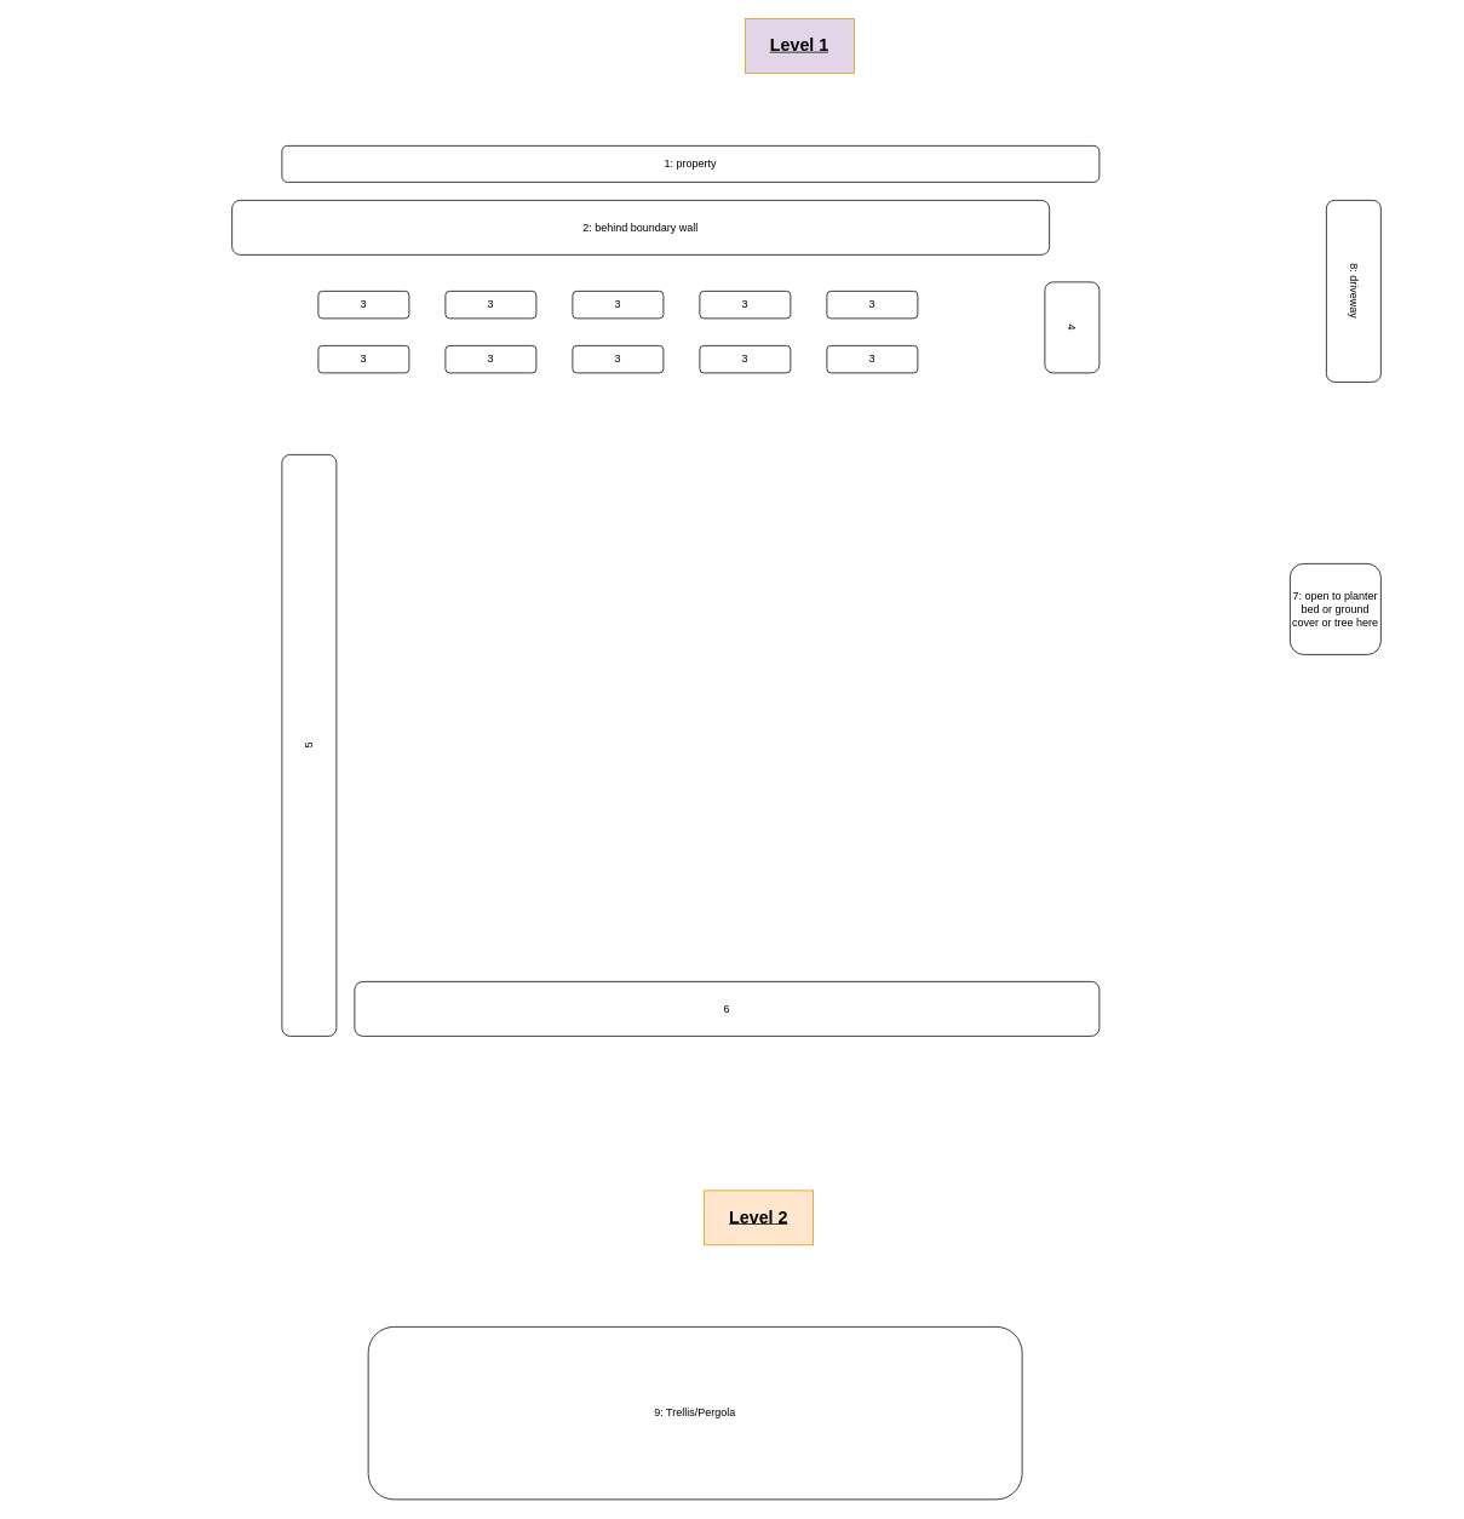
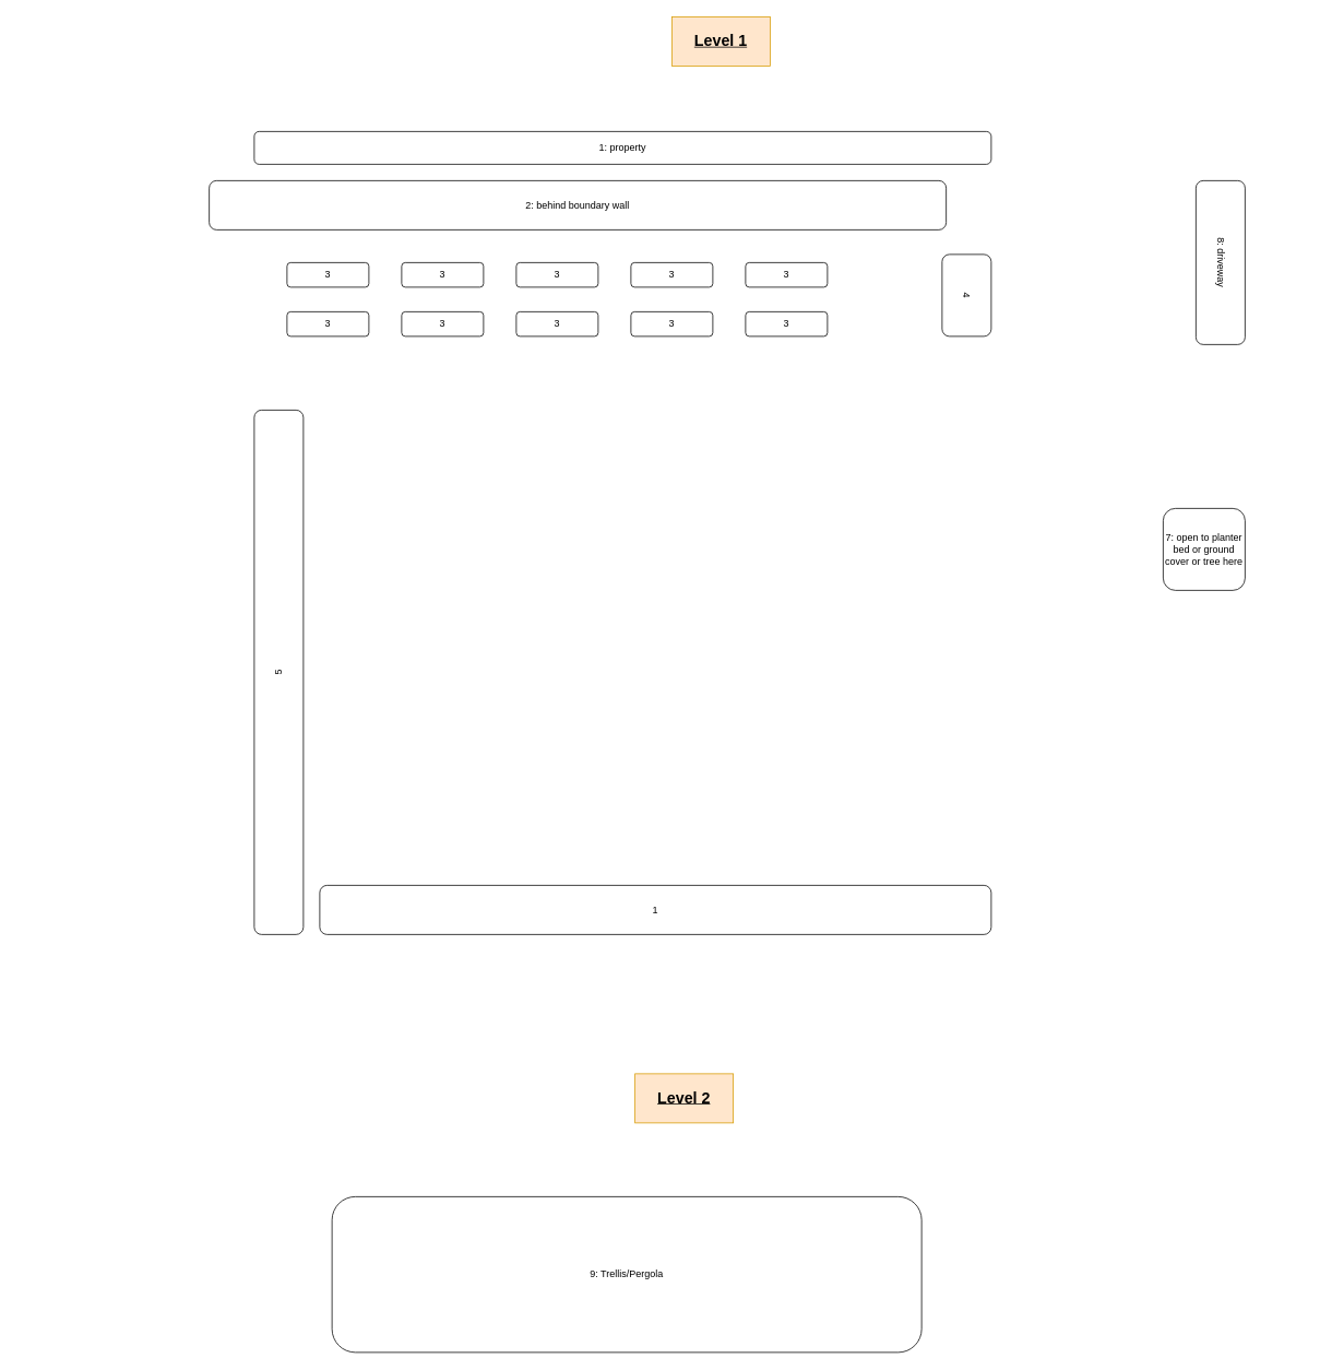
- <mxCell id="17" value="&lt;font style=&quot;font-size: 19px;&quot;&gt;&lt;b&gt;&lt;u&gt;Level 1&lt;/u&gt;&lt;/b&gt;&lt;/font&gt;" style="rounded=0;whiteSpace=wrap;html=1;fillColor=#e1d5e7;strokeColor=#d79b00;" vertex="1" parent="1"><mxGeometry x="820" y="20" width="120" height="60" as="geometry" /></mxCell>
+ <mxCell id="17" value="&lt;font style=&quot;font-size: 19px;&quot;&gt;&lt;b&gt;&lt;u&gt;Level 1&lt;/u&gt;&lt;/b&gt;&lt;/font&gt;" style="rounded=0;whiteSpace=wrap;html=1;fillColor=#ffe6cc;strokeColor=#d79b00;" vertex="1" parent="1"><mxGeometry x="820" y="20" width="120" height="60" as="geometry" /></mxCell>
- <mxCell id="15" value="6" style="rounded=1;whiteSpace=wrap;html=1;" vertex="1" parent="1"><mxGeometry x="390" y="1080" width="820" height="60" as="geometry" /></mxCell>
+ <mxCell id="15" value="1" style="rounded=1;whiteSpace=wrap;html=1;" vertex="1" parent="1"><mxGeometry x="390" y="1080" width="820" height="60" as="geometry" /></mxCell>
